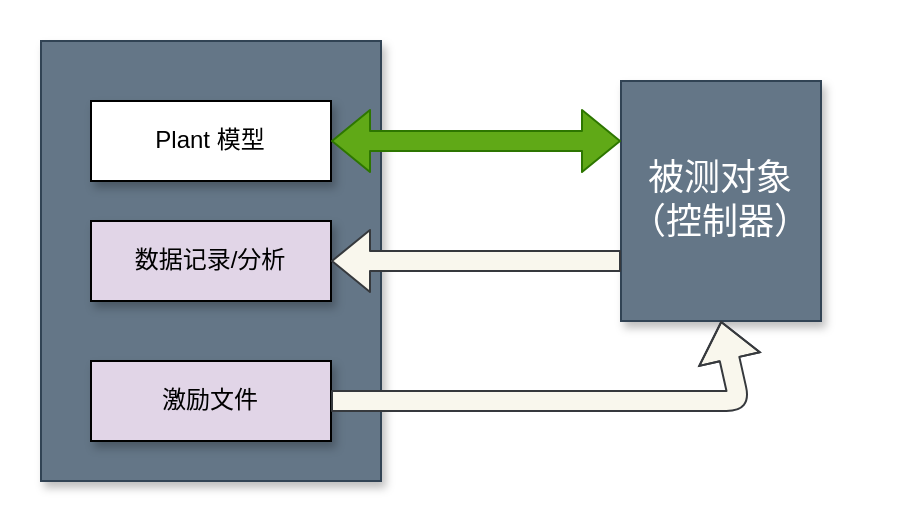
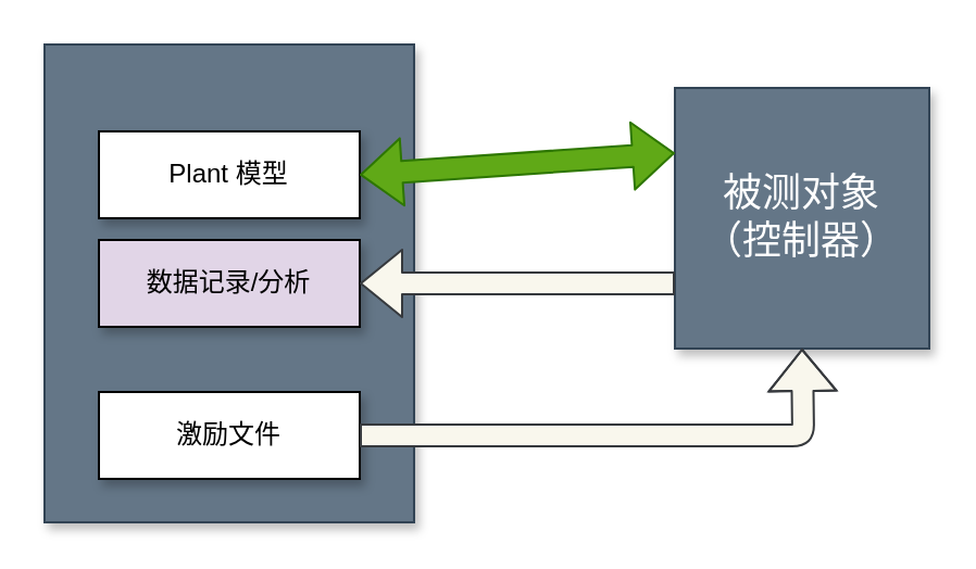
- <mxCell id="4" value="Plant 模型" style="rounded=0;whiteSpace=wrap;html=1;shadow=1;" vertex="1" parent="1"><mxGeometry x="45" y="50" width="120" height="40" as="geometry" /></mxCell>
+ <mxCell id="4" value="Plant 模型" style="rounded=0;whiteSpace=wrap;html=1;shadow=1;" vertex="1" parent="1"><mxGeometry x="45" y="60" width="120" height="40" as="geometry" /></mxCell>
- <mxCell id="3" value="被测对象&lt;br&gt;（控制器）" style="whiteSpace=wrap;html=1;shadow=1;fontSize=18;fillColor=#647687;strokeColor=#314354;fontColor=#ffffff;" parent="1" vertex="1"><mxGeometry x="310" y="40" width="100" height="120" as="geometry" /></mxCell>
+ <mxCell id="3" value="被测对象&lt;br&gt;（控制器）" style="whiteSpace=wrap;html=1;shadow=1;fontSize=18;fillColor=#647687;strokeColor=#314354;fontColor=#ffffff;" parent="1" vertex="1"><mxGeometry x="310" y="40" width="117" height="120" as="geometry" /></mxCell>
- <mxCell id="8" value="激励文件" style="rounded=0;whiteSpace=wrap;html=1;shadow=1;fillColor=#e1d5e7;" vertex="1" parent="1"><mxGeometry x="45" y="180" width="120" height="40" as="geometry" /></mxCell>
+ <mxCell id="8" value="激励文件" style="rounded=0;whiteSpace=wrap;html=1;shadow=1;" vertex="1" parent="1"><mxGeometry x="45" y="180" width="120" height="40" as="geometry" /></mxCell>
